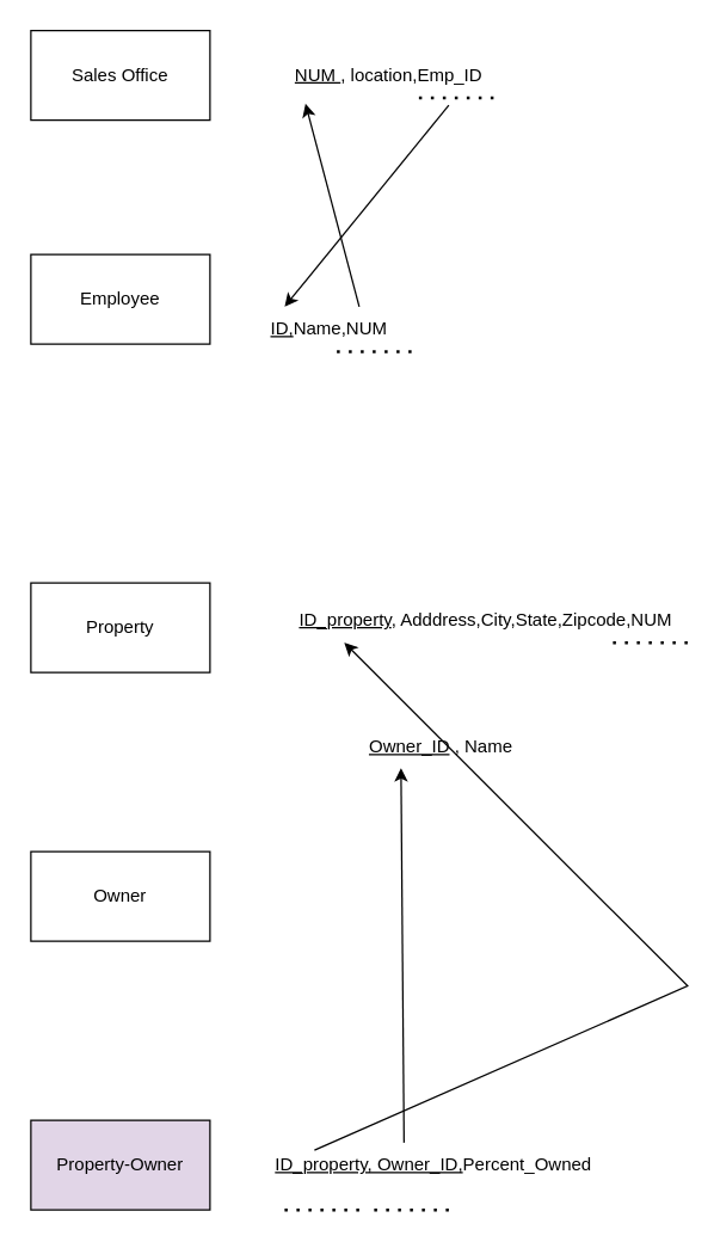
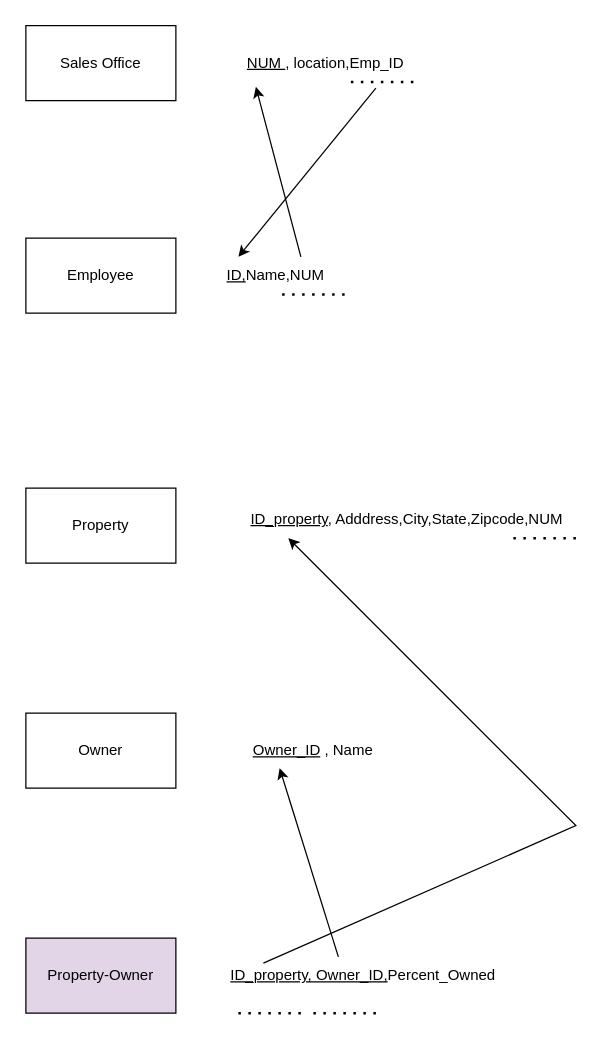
- <mxCell id="5" value="Employee" style="rounded=0;whiteSpace=wrap;html=1;" vertex="1" parent="1"><mxGeometry x="20" y="170" width="120" height="60" as="geometry" /></mxCell>
+ <mxCell id="5" value="Employee" style="rounded=0;whiteSpace=wrap;html=1;" vertex="1" parent="1"><mxGeometry x="20" y="190" width="120" height="60" as="geometry" /></mxCell>
- <mxCell id="9" value="&lt;u style=&quot;&quot;&gt;Owner_ID&lt;/u&gt; , Name" style="text;html=1;align=center;verticalAlign=middle;whiteSpace=wrap;rounded=0;" vertex="1" parent="1"><mxGeometry x="225" y="485" width="140" height="30" as="geometry" /></mxCell>
+ <mxCell id="9" value="&lt;u style=&quot;&quot;&gt;Owner_ID&lt;/u&gt; , Name" style="text;html=1;align=center;verticalAlign=middle;whiteSpace=wrap;rounded=0;" vertex="1" parent="1"><mxGeometry x="180" y="585" width="140" height="30" as="geometry" /></mxCell>
